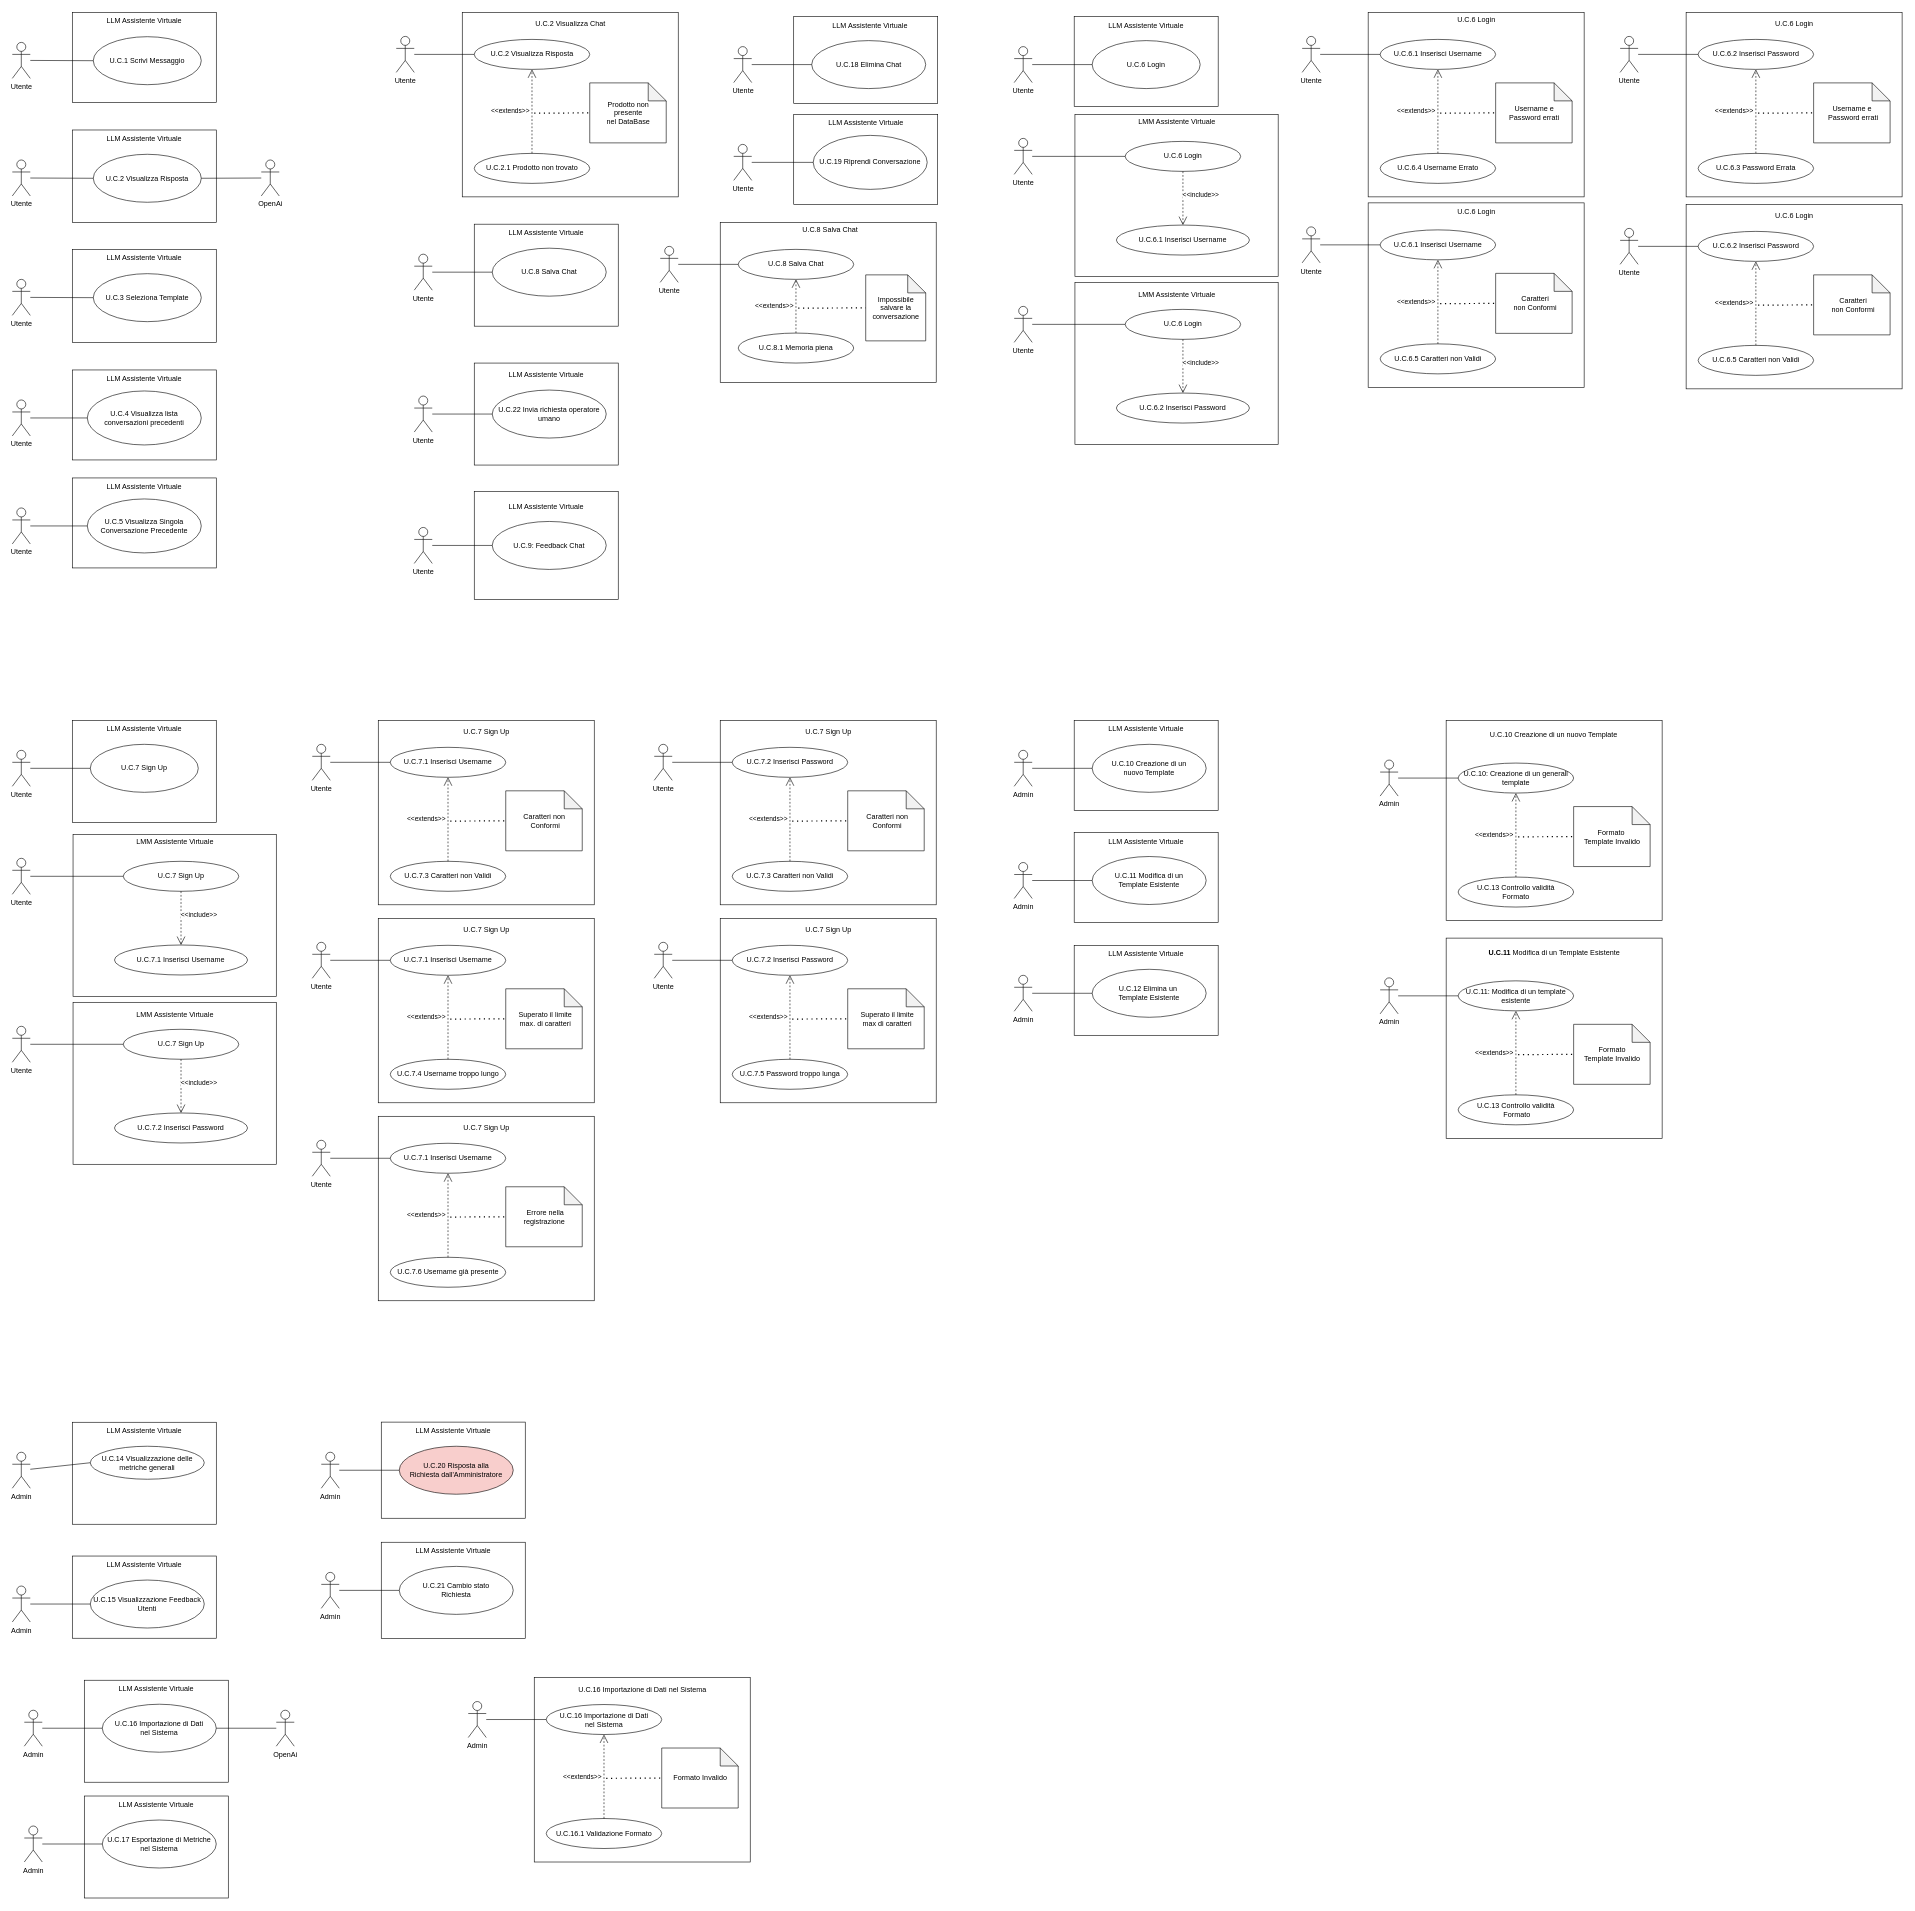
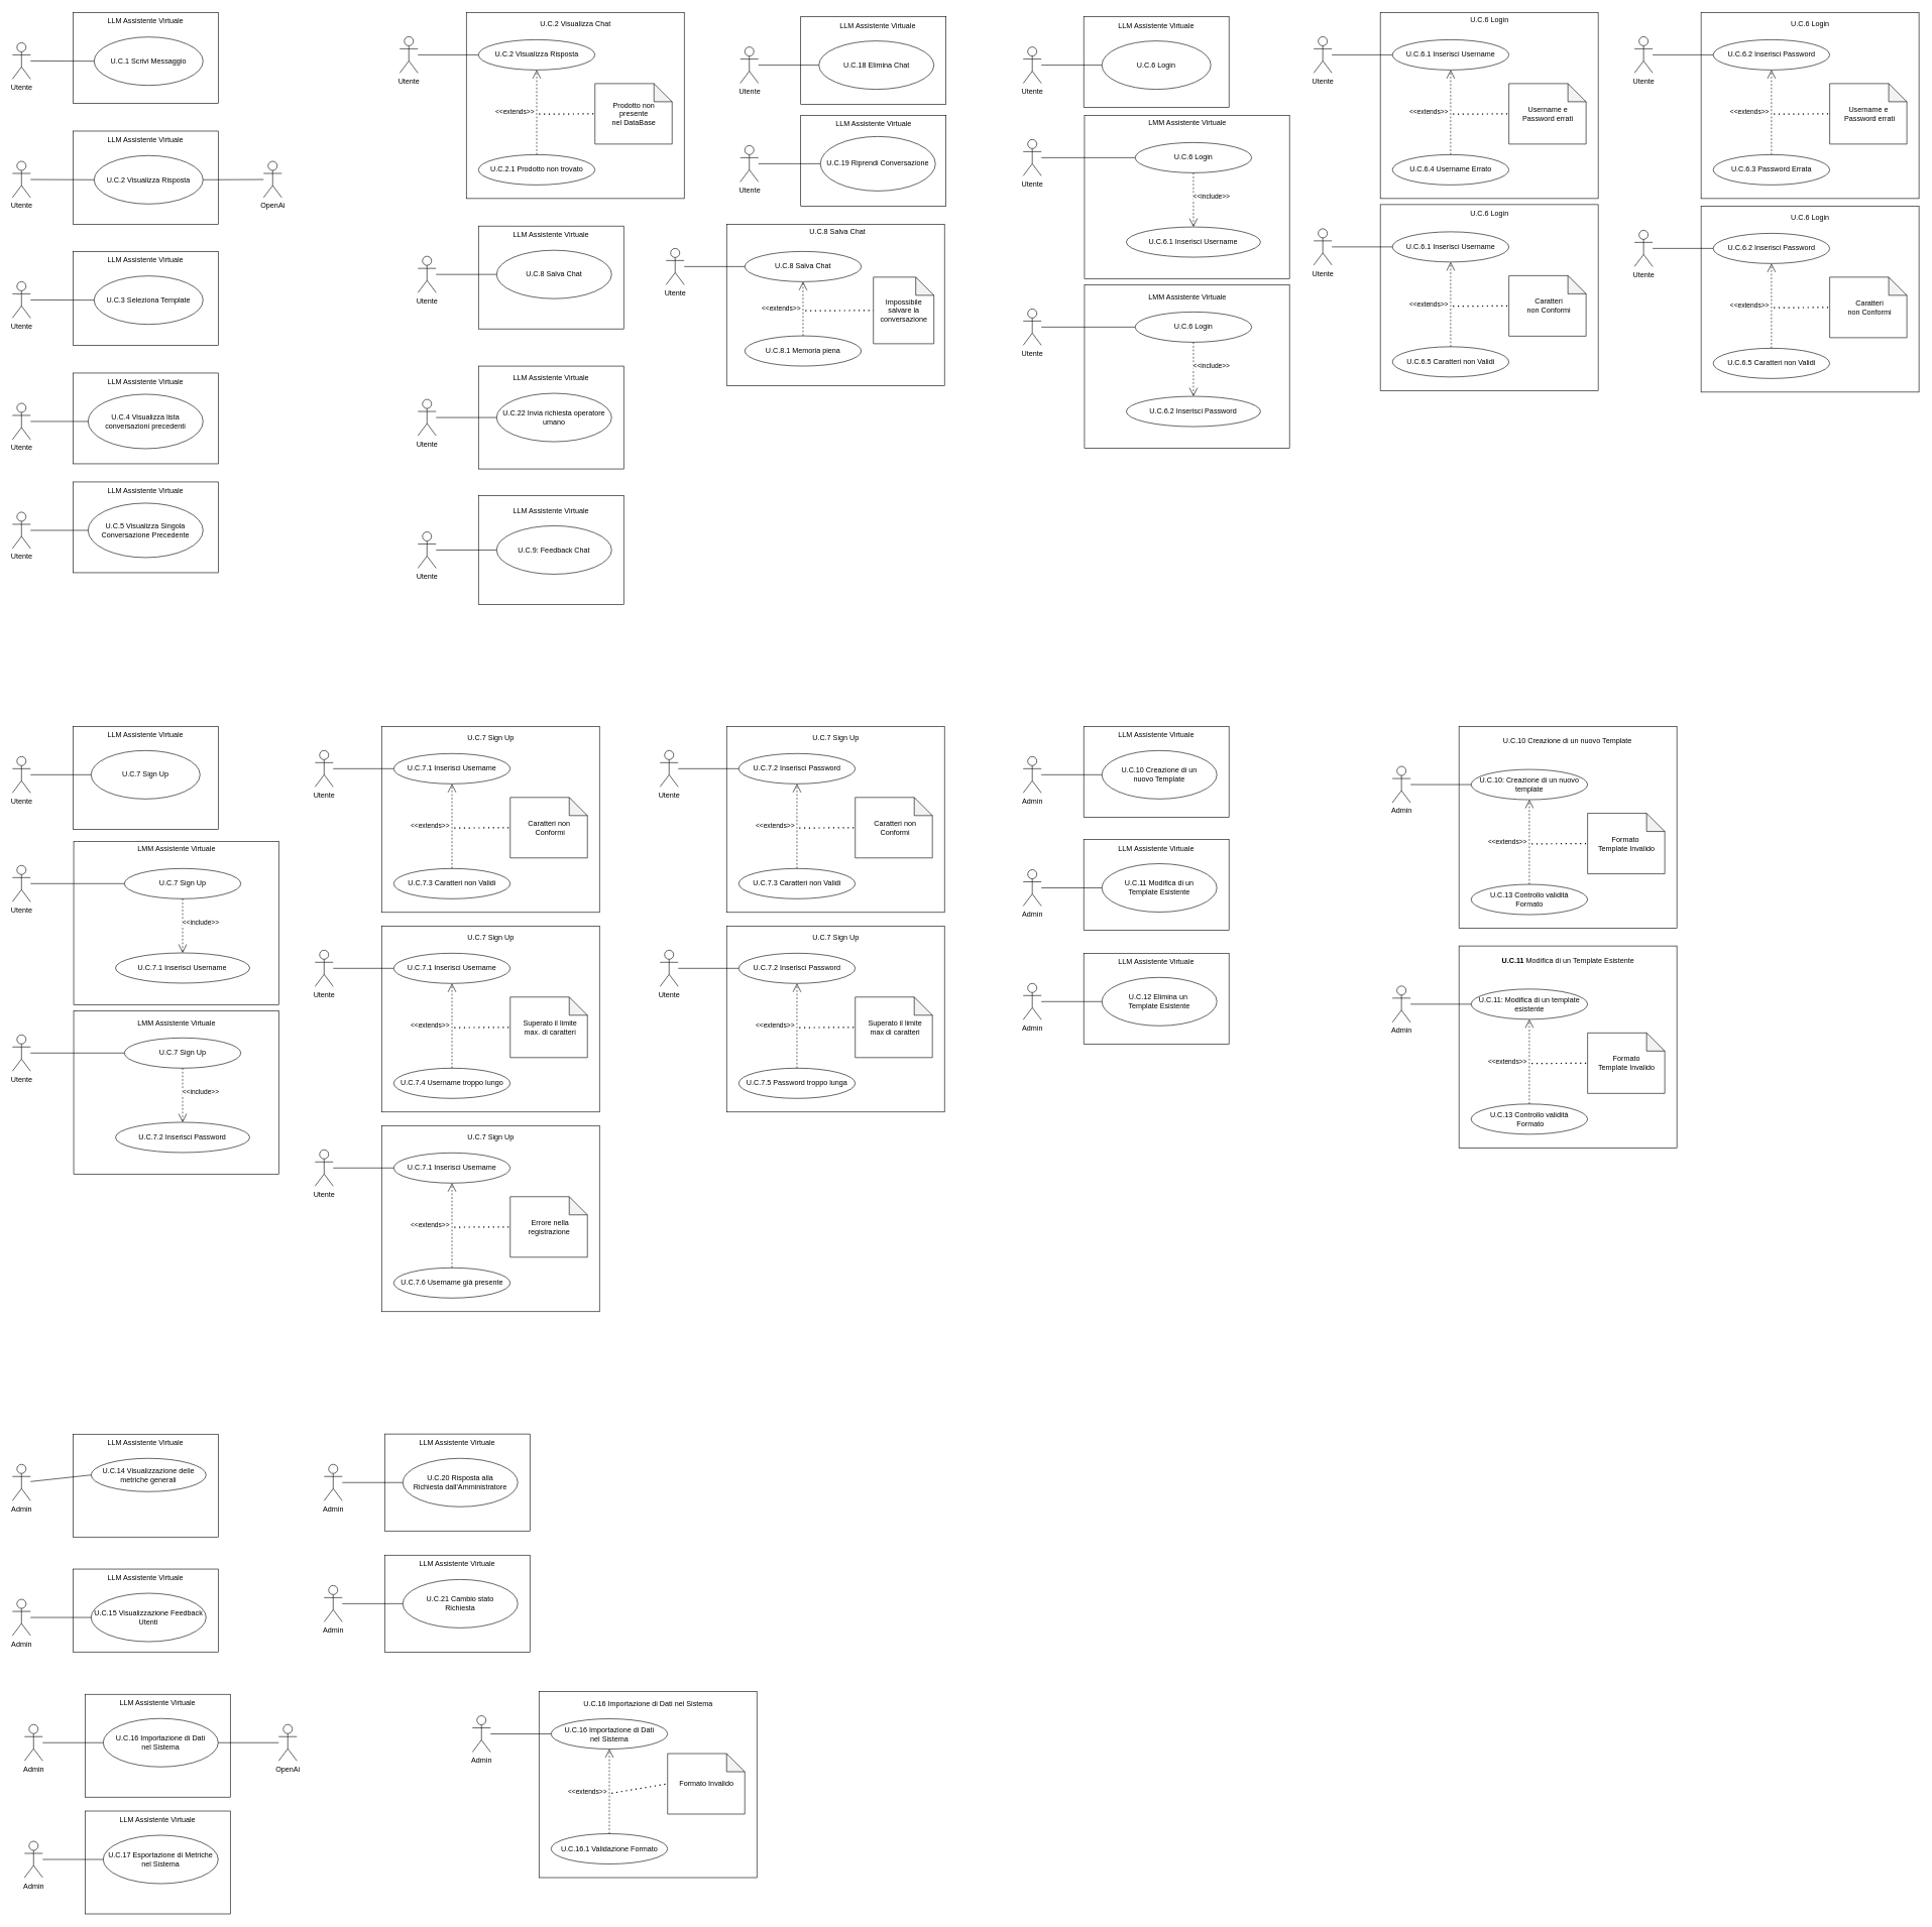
- <mxCell id="181" value="&lt;span id=&quot;docs-internal-guid-627f47e7-7fff-4cfc-60b1-c8abcbfeea9e&quot; style=&quot;font-family: Arial, sans-serif; background-color: transparent; font-weight: 400; font-style: normal; font-variant: normal; text-decoration: none; vertical-align: baseline; white-space: pre-wrap;&quot;&gt;U.C.10: Creazione di un generali template&lt;/span&gt;" style="ellipse;whiteSpace=wrap;html=1;" parent="1" vertex="1"><mxGeometry x="2430" y="1271.25" width="192.5" height="50" as="geometry" /></mxCell>
+ <mxCell id="181" value="&lt;span id=&quot;docs-internal-guid-627f47e7-7fff-4cfc-60b1-c8abcbfeea9e&quot; style=&quot;font-family: Arial, sans-serif; background-color: transparent; font-weight: 400; font-style: normal; font-variant: normal; text-decoration: none; vertical-align: baseline; white-space: pre-wrap;&quot;&gt;U.C.10: Creazione di un nuovo template&lt;/span&gt;" style="ellipse;whiteSpace=wrap;html=1;" parent="1" vertex="1"><mxGeometry x="2430" y="1271.25" width="192.5" height="50" as="geometry" /></mxCell>
- <mxCell id="219" value="U.C.20 Risposta alla&lt;div&gt;Richiesta dall'Amministratore&lt;/div&gt;" style="ellipse;whiteSpace=wrap;html=1;fillColor=#f8cecc;" parent="1" vertex="1"><mxGeometry x="665" y="2410" width="190" height="80" as="geometry" /></mxCell>
+ <mxCell id="219" value="U.C.20 Risposta alla&lt;div&gt;Richiesta dall'Amministratore&lt;/div&gt;" style="ellipse;whiteSpace=wrap;html=1;" parent="1" vertex="1"><mxGeometry x="665" y="2410" width="190" height="80" as="geometry" /></mxCell>
- <mxCell id="211" value="&lt;div&gt;Formato Invalido&lt;/div&gt;" style="shape=note;whiteSpace=wrap;html=1;backgroundOutline=1;darkOpacity=0.05;align=center;" parent="1" vertex="1"><mxGeometry x="1102.5" y="2913" width="127.5" height="100" as="geometry" /></mxCell>
+ <mxCell id="211" value="&lt;div&gt;Formato Invalido&lt;/div&gt;" style="shape=note;whiteSpace=wrap;html=1;backgroundOutline=1;darkOpacity=0.05;align=center;" parent="1" vertex="1"><mxGeometry x="1102.5" y="2898" width="127.5" height="100" as="geometry" /></mxCell>
